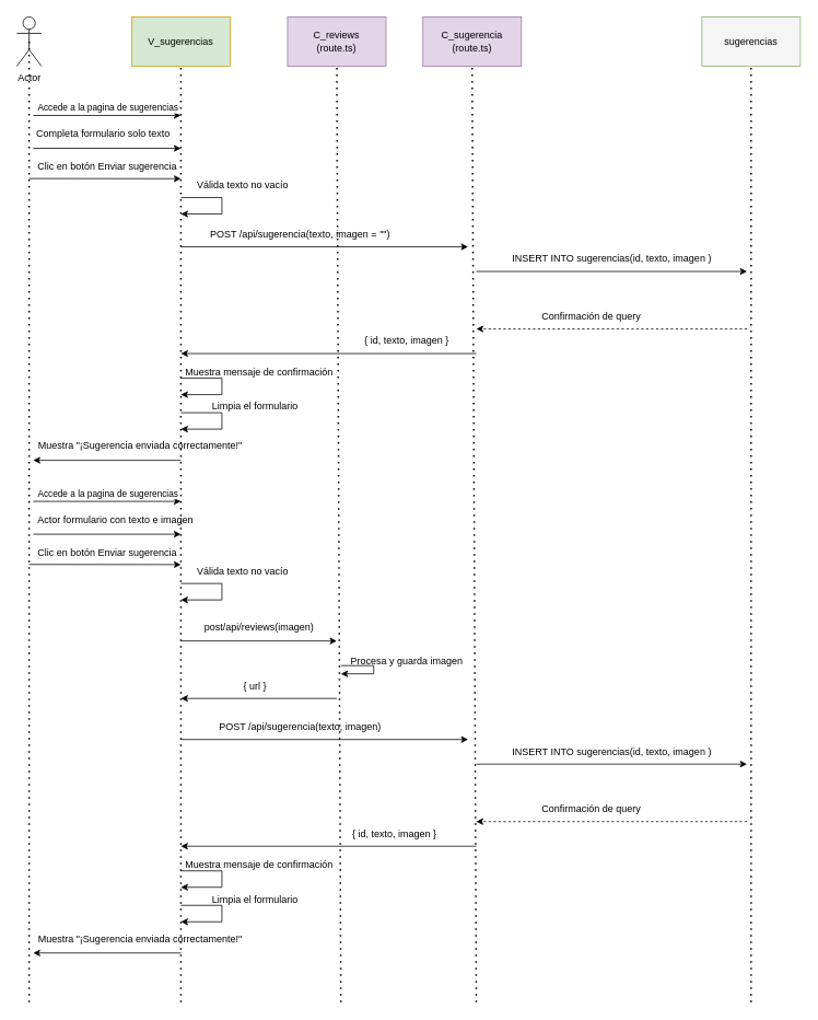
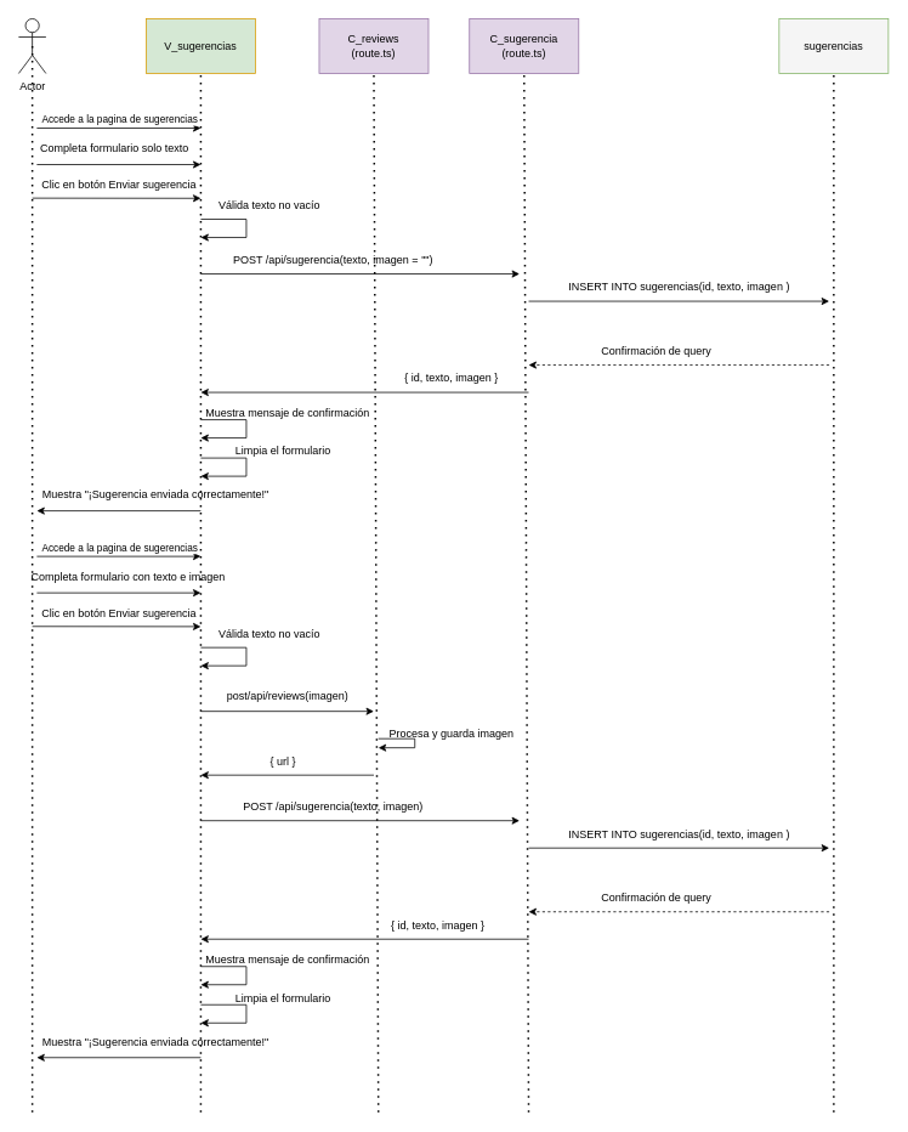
- <mxCell id="38" value="Actor formulario con texto e imagen" style="text;html=1;align=center;verticalAlign=middle;resizable=0;points=[];autosize=1;strokeColor=none;fillColor=none;" vertex="1" parent="1"><mxGeometry x="20" y="618" width="240" height="30" as="geometry" /></mxCell>
+ <mxCell id="38" value="Completa formulario con texto e imagen" style="text;html=1;align=center;verticalAlign=middle;resizable=0;points=[];autosize=1;strokeColor=none;fillColor=none;" vertex="1" parent="1"><mxGeometry x="20" y="618" width="240" height="30" as="geometry" /></mxCell>
